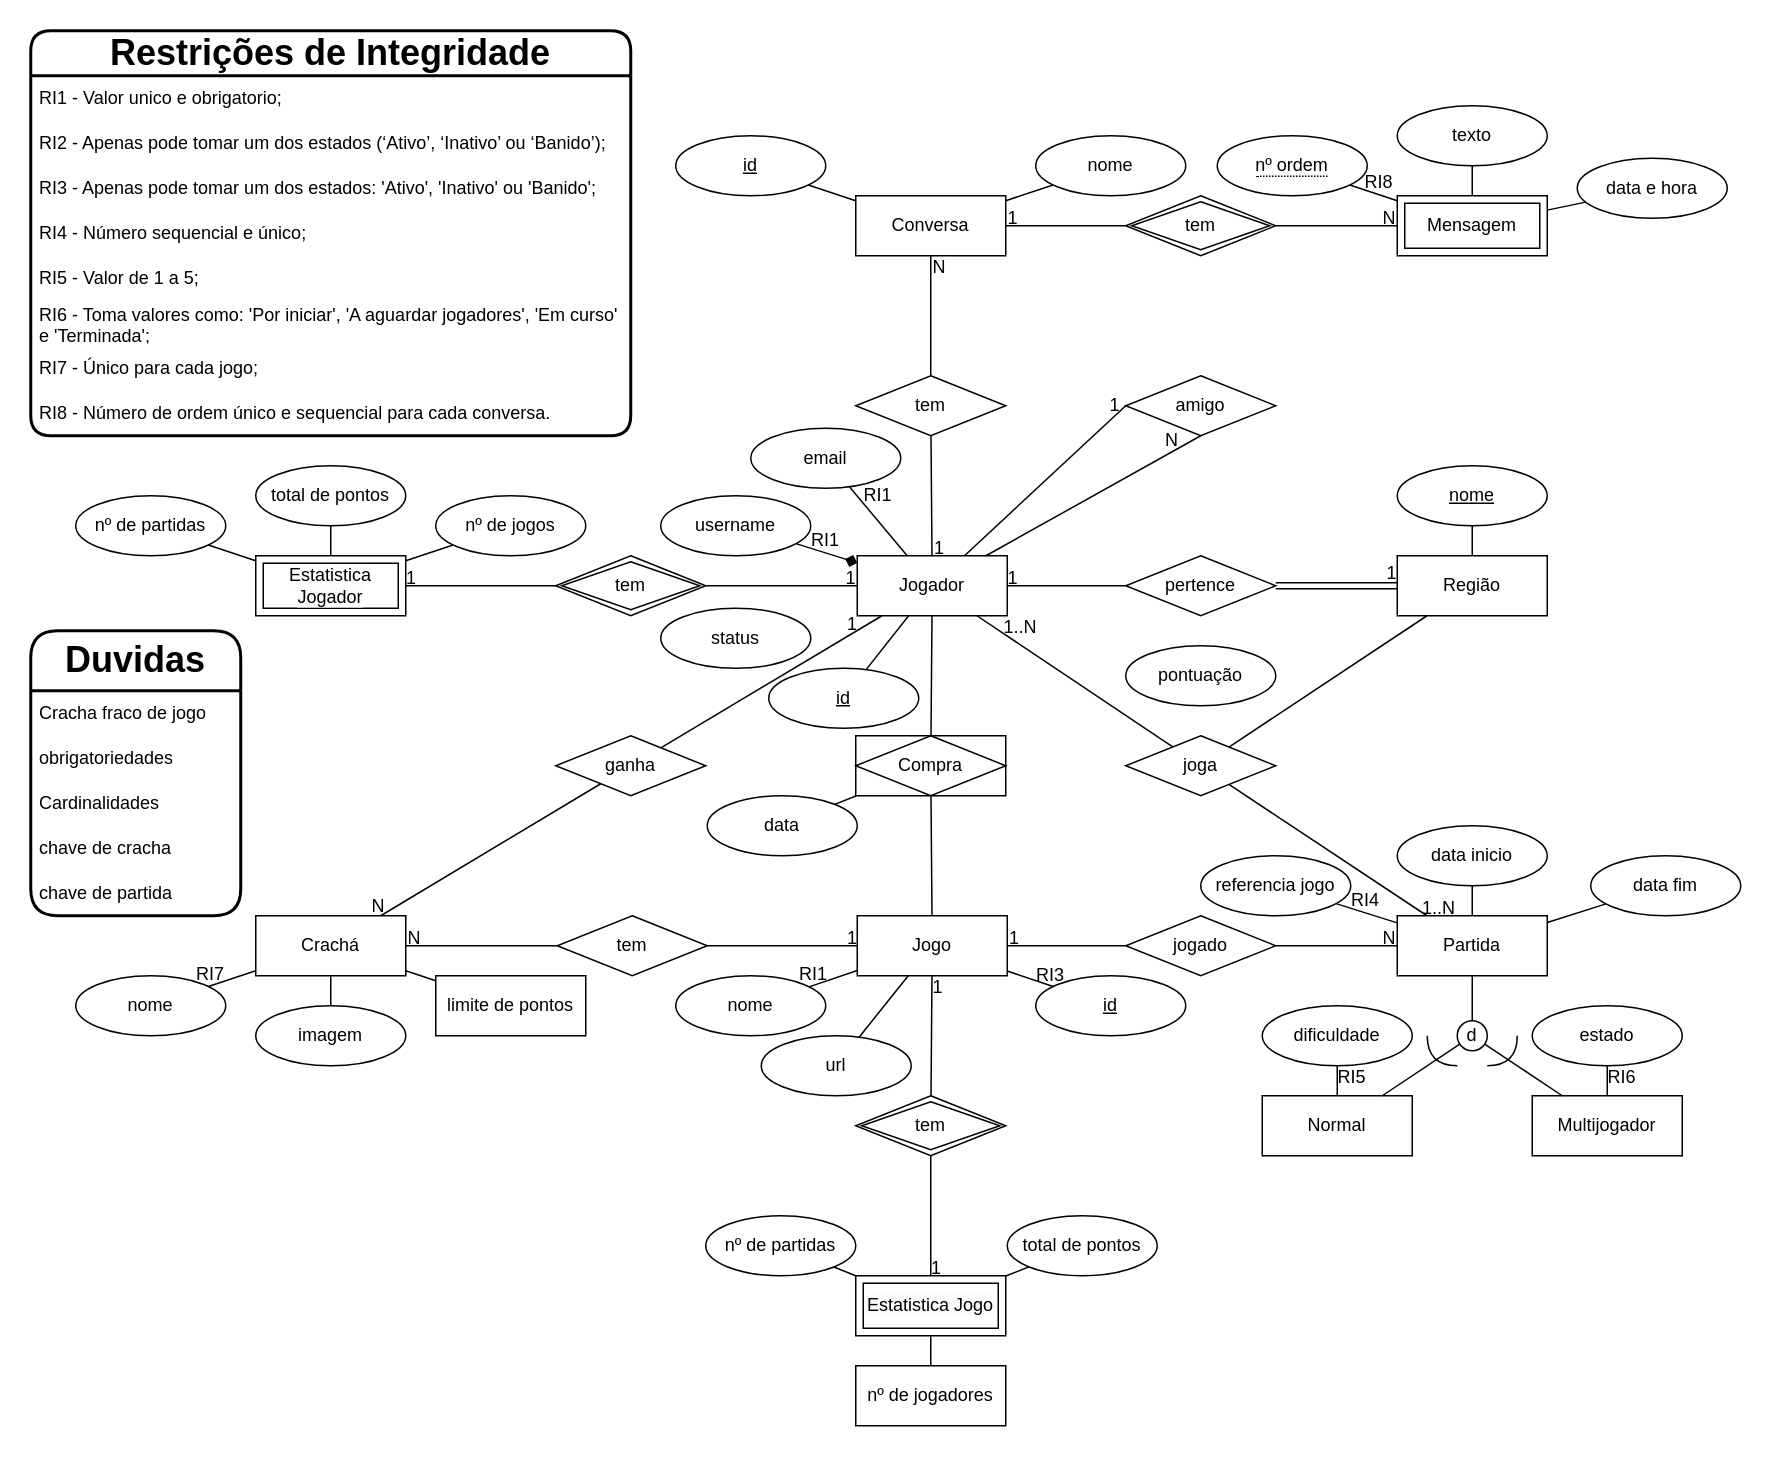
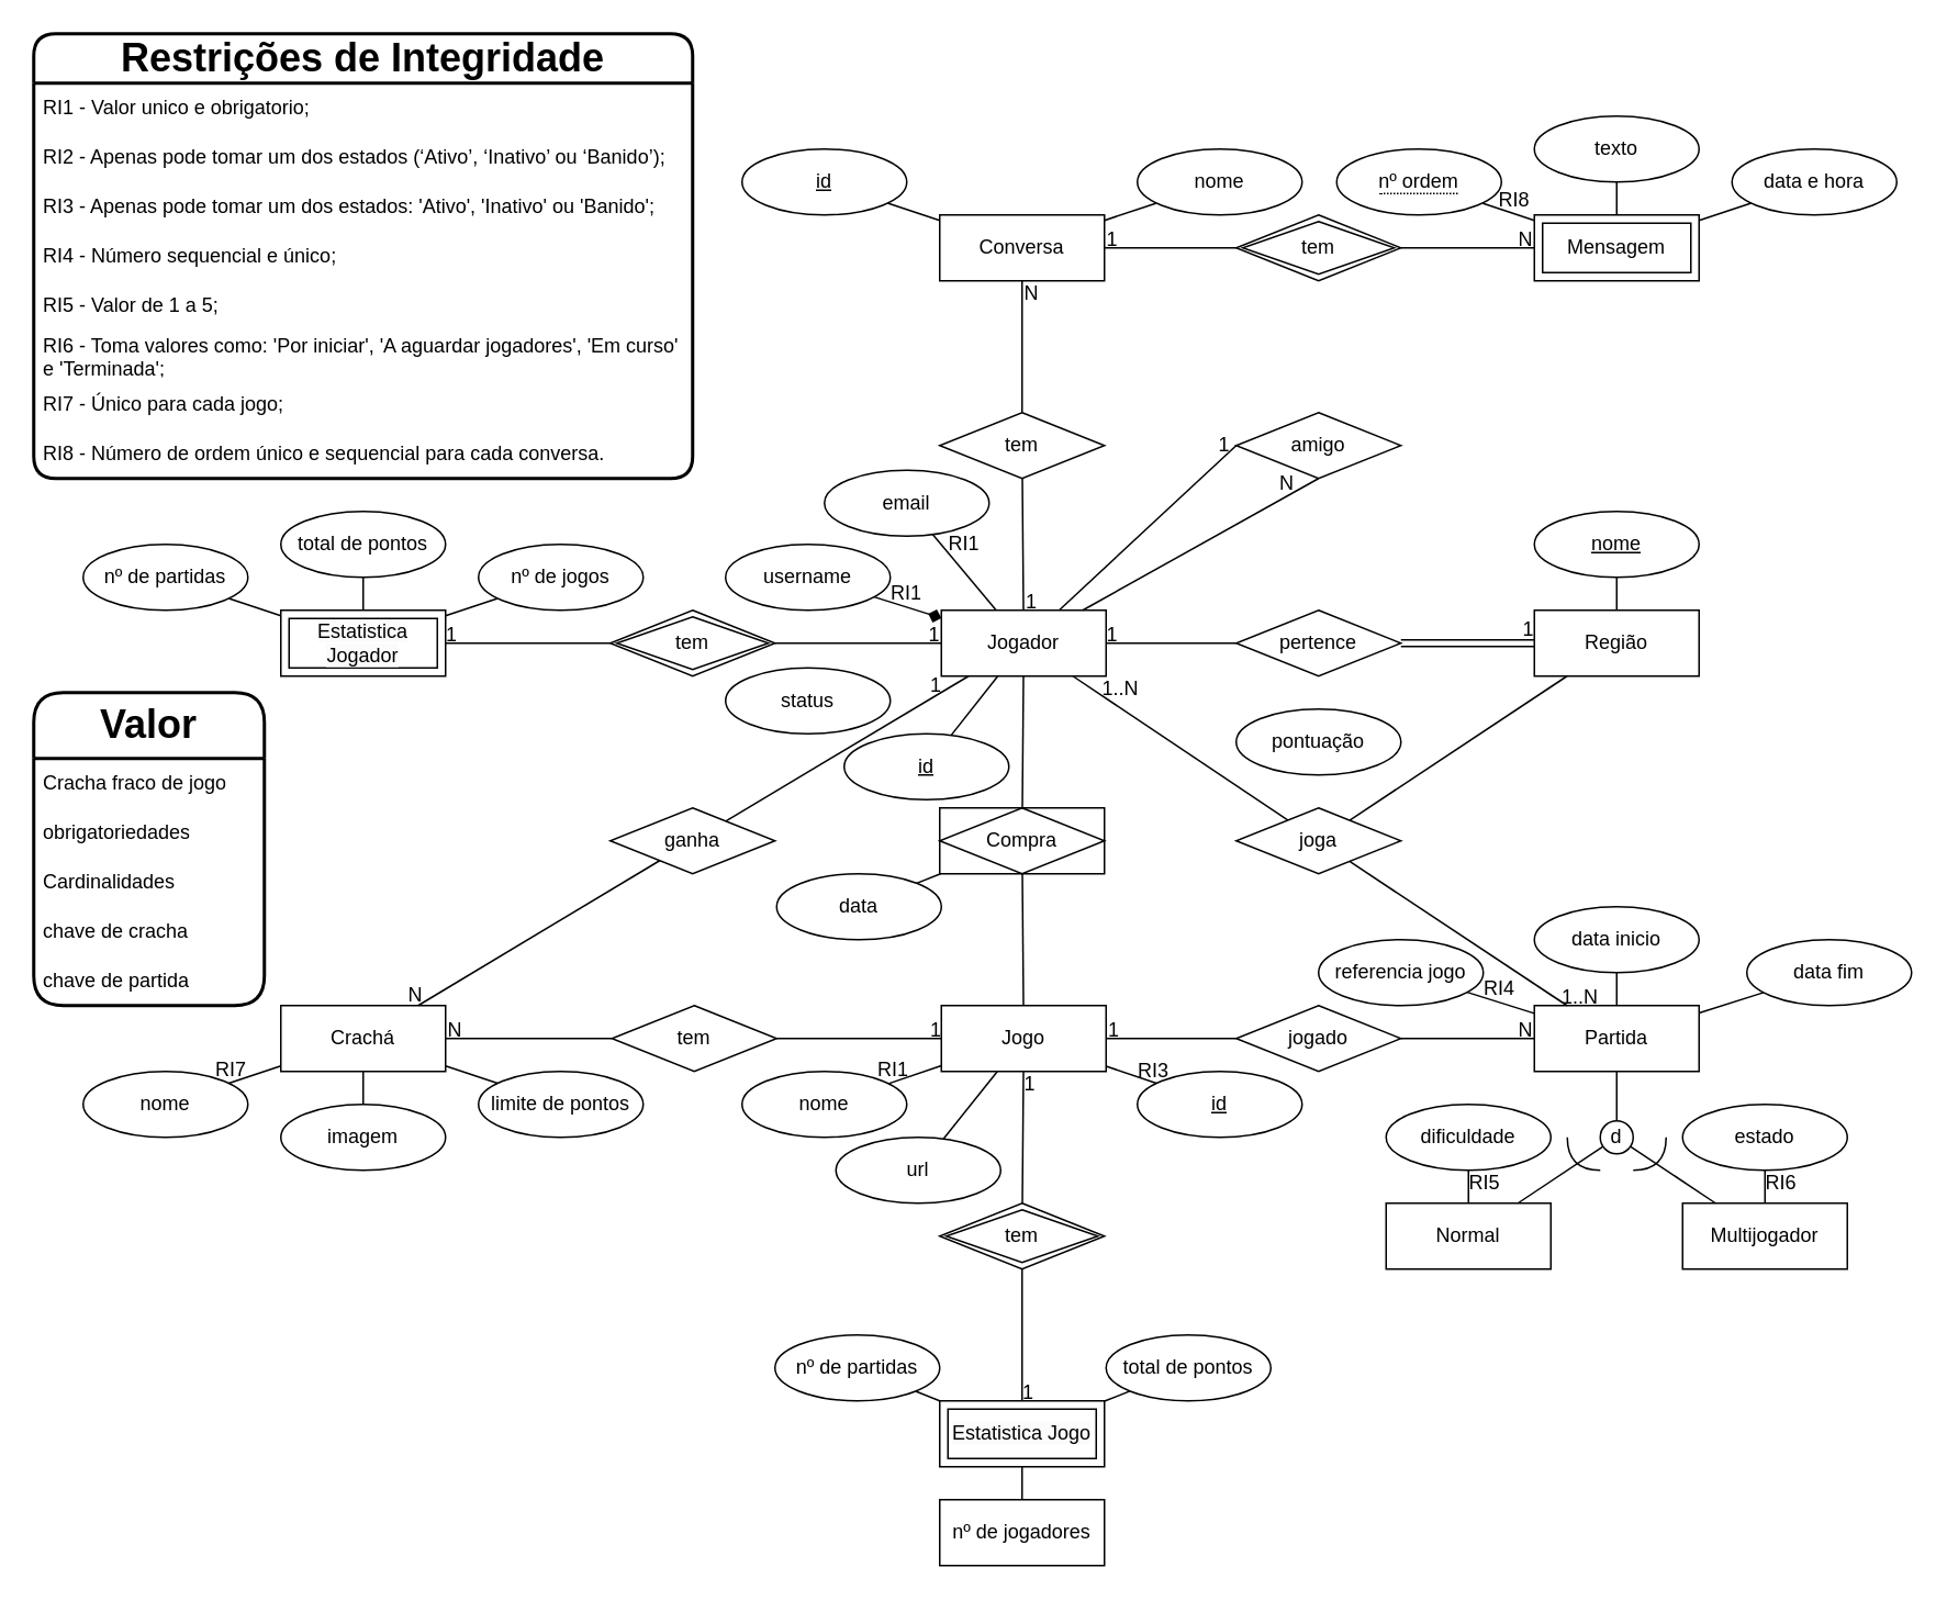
- <mxCell id="48" value="data e hora" style="ellipse;whiteSpace=wrap;html=1;align=center;" parent="1" vertex="1"><mxGeometry x="1051" y="105" width="100" height="40" as="geometry" /></mxCell>
+ <mxCell id="48" value="data e hora" style="ellipse;whiteSpace=wrap;html=1;align=center;" parent="1" vertex="1"><mxGeometry x="1051" y="90" width="100" height="40" as="geometry" /></mxCell>
- <mxCell id="138" value="&lt;b&gt;&lt;font style=&quot;font-size: 24px;&quot;&gt;Duvidas&lt;/font&gt;&lt;/b&gt;" style="swimlane;fontStyle=0;childLayout=stackLayout;horizontal=1;startSize=40;horizontalStack=0;resizeParent=1;resizeParentMax=0;resizeLast=0;collapsible=1;marginBottom=0;whiteSpace=wrap;html=1;rounded=1;shadow=0;glass=0;labelBackgroundColor=none;labelBorderColor=none;sketch=0;strokeColor=default;strokeWidth=2;fontSize=12;fillColor=none;arcSize=15;" parent="1" vertex="1"><mxGeometry x="20" y="420" width="140" height="190" as="geometry"><mxRectangle x="120" y="381" width="80" height="30" as="alternateBounds" /></mxGeometry></mxCell>
+ <mxCell id="138" value="&lt;b&gt;&lt;font style=&quot;font-size: 24px;&quot;&gt;Valor&lt;/font&gt;&lt;/b&gt;" style="swimlane;fontStyle=0;childLayout=stackLayout;horizontal=1;startSize=40;horizontalStack=0;resizeParent=1;resizeParentMax=0;resizeLast=0;collapsible=1;marginBottom=0;whiteSpace=wrap;html=1;rounded=1;shadow=0;glass=0;labelBackgroundColor=none;labelBorderColor=none;sketch=0;strokeColor=default;strokeWidth=2;fontSize=12;fillColor=none;arcSize=15;" parent="1" vertex="1"><mxGeometry x="20" y="420" width="140" height="190" as="geometry"><mxRectangle x="120" y="381" width="80" height="30" as="alternateBounds" /></mxGeometry></mxCell>
- <mxCell id="40" value="limite de pontos" style="whiteSpace=wrap;html=1;align=center;rounded=0;" parent="1" vertex="1"><mxGeometry x="290" y="650" width="100" height="40" as="geometry" /></mxCell>
+ <mxCell id="40" value="limite de pontos" style="ellipse;whiteSpace=wrap;html=1;align=center;" parent="1" vertex="1"><mxGeometry x="290" y="650" width="100" height="40" as="geometry" /></mxCell>
